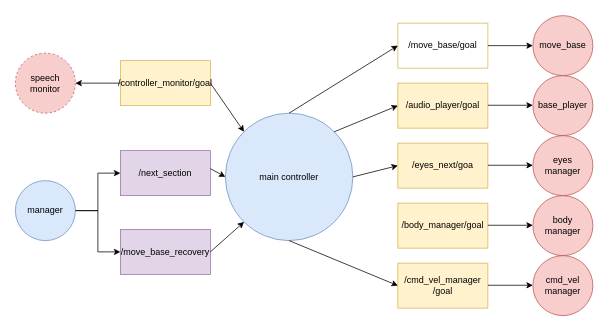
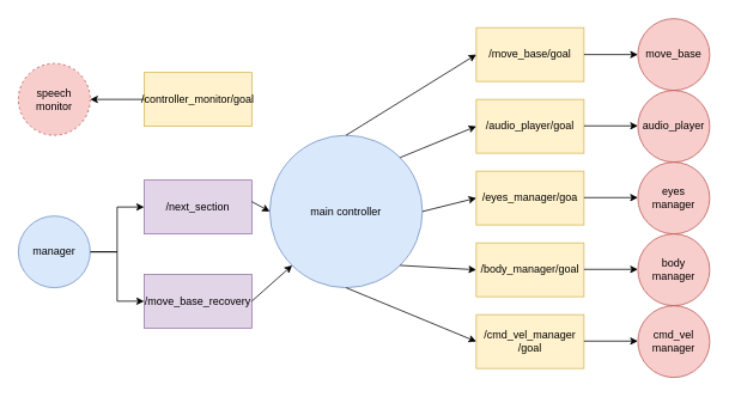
- <mxCell id="7" value="/move_base/goal" style="rounded=0;whiteSpace=wrap;html=1;fillColor=#ffffff;strokeColor=#d6b656;" parent="1" vertex="1"><mxGeometry x="530" y="30" width="120" height="60" as="geometry" /></mxCell>
+ <mxCell id="7" value="/move_base/goal" style="rounded=0;whiteSpace=wrap;html=1;fillColor=#fff2cc;strokeColor=#d6b656;" parent="1" vertex="1"><mxGeometry x="530" y="30" width="120" height="60" as="geometry" /></mxCell>
- <mxCell id="33" value="" style="endArrow=classic;html=1;exitX=1;exitY=0.5;exitDx=0;exitDy=0;entryX=0;entryY=0;entryDx=0;entryDy=0;" edge="1" parent="1" source="20" target="2"><mxGeometry width="50" height="50" relative="1" as="geometry"><mxPoint x="370" y="430" as="sourcePoint" /><mxPoint x="420" y="400" as="targetPoint" /></mxGeometry></mxCell>
- <mxCell id="4" value="base_player" style="ellipse;whiteSpace=wrap;html=1;aspect=fixed;fillColor=#f8cecc;strokeColor=#b85450;" parent="1" vertex="1"><mxGeometry x="710" y="100" width="80" height="80" as="geometry" /></mxCell>
+ <mxCell id="4" value="audio_player" style="ellipse;whiteSpace=wrap;html=1;aspect=fixed;fillColor=#f8cecc;strokeColor=#b85450;" parent="1" vertex="1"><mxGeometry x="710" y="100" width="80" height="80" as="geometry" /></mxCell>
- <mxCell id="9" value="/eyes_next/goa" style="rounded=0;whiteSpace=wrap;html=1;fillColor=#fff2cc;strokeColor=#d6b656;" parent="1" vertex="1"><mxGeometry x="530" y="190" width="120" height="60" as="geometry" /></mxCell>
+ <mxCell id="9" value="/eyes_manager/goa" style="rounded=0;whiteSpace=wrap;html=1;fillColor=#fff2cc;strokeColor=#d6b656;" parent="1" vertex="1"><mxGeometry x="530" y="190" width="120" height="60" as="geometry" /></mxCell>
+ <mxCell id="30" value="" style="endArrow=classic;html=1;entryX=0;entryY=0.5;entryDx=0;entryDy=0;exitX=1;exitY=1;exitDx=0;exitDy=0;" edge="1" parent="1" source="2" target="10"><mxGeometry width="50" height="50" relative="1" as="geometry"><mxPoint x="350" y="510" as="sourcePoint" /><mxPoint x="400" y="460" as="targetPoint" /></mxGeometry></mxCell>
